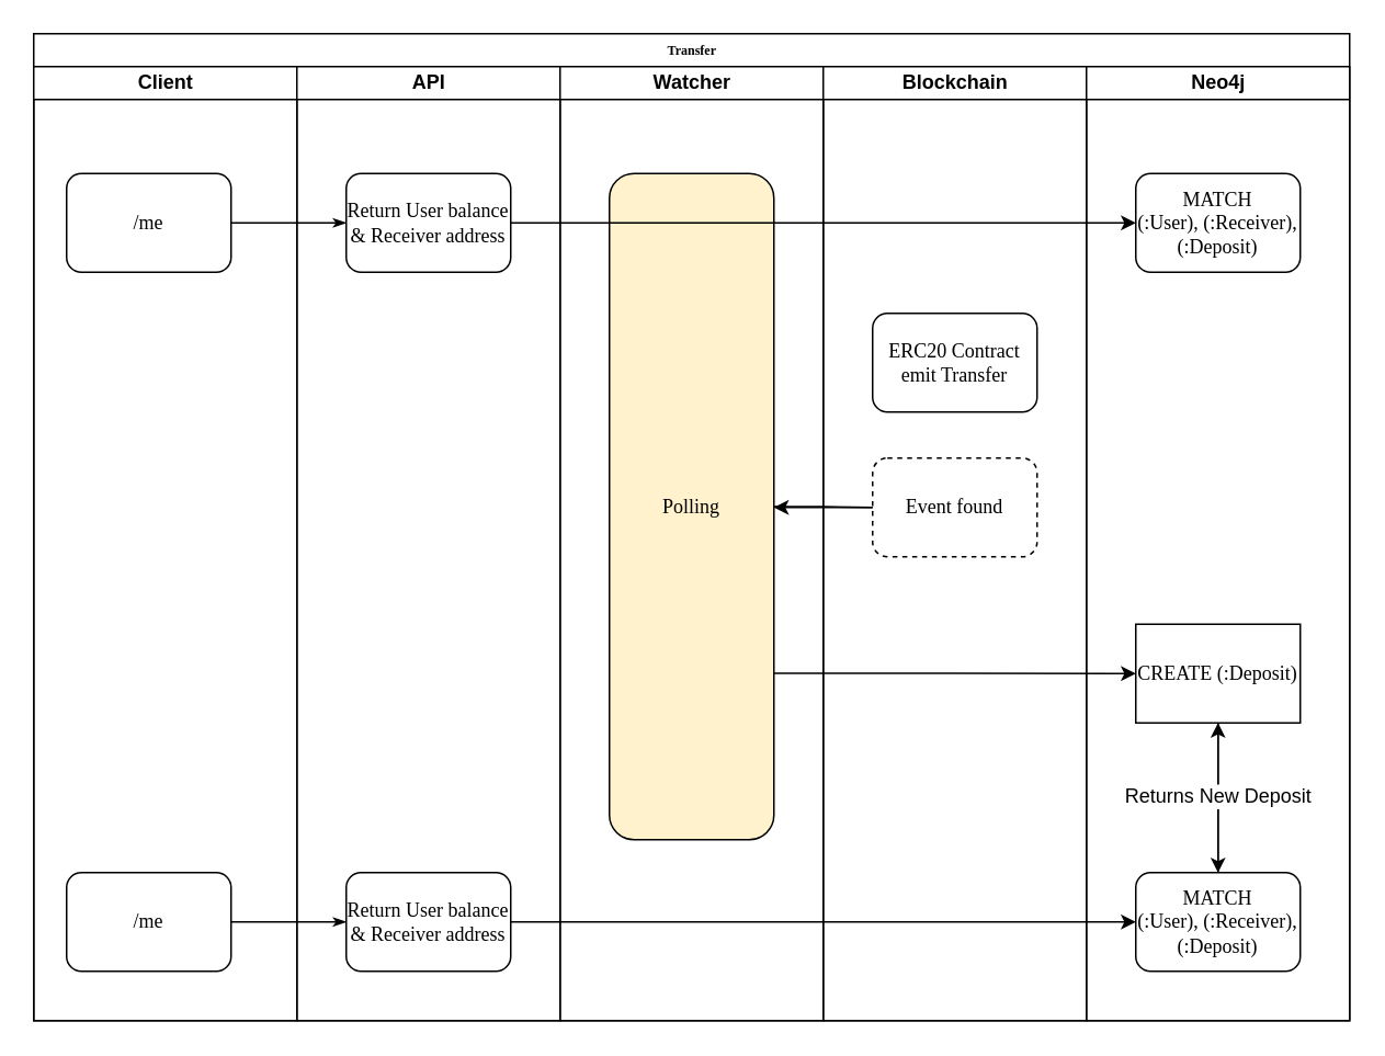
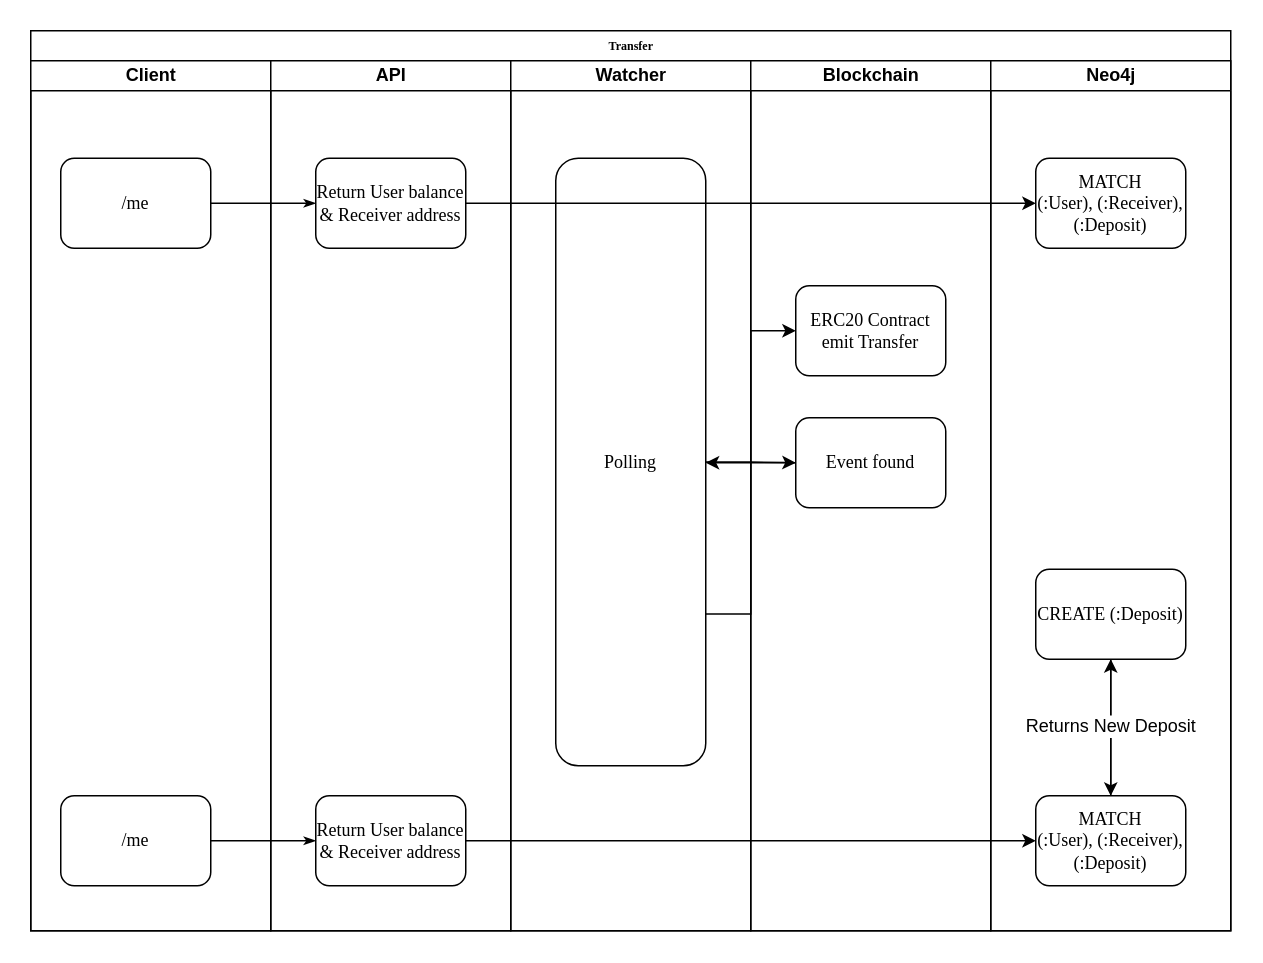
- <mxCell id="11" value="&lt;font style=&quot;font-size: 12px&quot;&gt;Polling&lt;/font&gt;" style="rounded=1;whiteSpace=wrap;html=1;shadow=0;labelBackgroundColor=none;strokeWidth=1;fontFamily=Verdana;fontSize=8;align=center;fillColor=#fff2cc;" vertex="1" parent="10"><mxGeometry x="30" y="65" width="100" height="405" as="geometry" /></mxCell>
+ <mxCell id="11" value="&lt;font style=&quot;font-size: 12px&quot;&gt;Polling&lt;/font&gt;" style="rounded=1;whiteSpace=wrap;html=1;shadow=0;labelBackgroundColor=none;strokeWidth=1;fontFamily=Verdana;fontSize=8;align=center;" vertex="1" parent="10"><mxGeometry x="30" y="65" width="100" height="405" as="geometry" /></mxCell>
- <mxCell id="25" style="edgeStyle=orthogonalEdgeStyle;rounded=0;orthogonalLoop=1;jettySize=auto;html=1;exitX=1;exitY=0.5;exitDx=0;exitDy=0;entryX=0;entryY=0.5;entryDx=0;entryDy=0;fontSize=12;endArrow=none;" edge="1" parent="2" source="11" target="17"><mxGeometry relative="1" as="geometry" /></mxCell>
+ <mxCell id="25" style="edgeStyle=orthogonalEdgeStyle;rounded=0;orthogonalLoop=1;jettySize=auto;html=1;exitX=1;exitY=0.5;exitDx=0;exitDy=0;entryX=0;entryY=0.5;entryDx=0;entryDy=0;fontSize=12;" edge="1" parent="2" source="11" target="17"><mxGeometry relative="1" as="geometry" /></mxCell>
- <mxCell id="17" value="Event found" style="rounded=1;whiteSpace=wrap;html=1;shadow=0;labelBackgroundColor=none;strokeWidth=1;fontFamily=Verdana;fontSize=12;align=center;dashed=1;" vertex="1" parent="13"><mxGeometry x="30" y="238" width="100" height="60" as="geometry" /></mxCell>
+ <mxCell id="17" value="Event found" style="rounded=1;whiteSpace=wrap;html=1;shadow=0;labelBackgroundColor=none;strokeWidth=1;fontFamily=Verdana;fontSize=12;align=center;" vertex="1" parent="13"><mxGeometry x="30" y="238" width="100" height="60" as="geometry" /></mxCell>
- <mxCell id="26" style="edgeStyle=orthogonalEdgeStyle;rounded=0;orthogonalLoop=1;jettySize=auto;html=1;exitX=1;exitY=0.75;exitDx=0;exitDy=0;entryX=0;entryY=0.5;entryDx=0;entryDy=0;fontSize=12;" edge="1" parent="2" source="11" target="21"><mxGeometry relative="1" as="geometry" /></mxCell>
+ <mxCell id="26" style="edgeStyle=orthogonalEdgeStyle;rounded=0;orthogonalLoop=1;jettySize=auto;html=1;exitX=1;exitY=0.75;exitDx=0;exitDy=0;fontSize=12;" edge="1" parent="2" source="11" target="16"><mxGeometry relative="1" as="geometry" /></mxCell>
- <mxCell id="21" value="&lt;font style=&quot;font-size: 12px&quot;&gt;CREATE (:Deposit)&lt;/font&gt;" style="whiteSpace=wrap;html=1;shadow=0;labelBackgroundColor=none;strokeWidth=1;fontFamily=Verdana;fontSize=8;align=center;rounded=0;" vertex="1" parent="18"><mxGeometry x="30" y="339" width="100" height="60" as="geometry" /></mxCell>
+ <mxCell id="21" value="&lt;font style=&quot;font-size: 12px&quot;&gt;CREATE (:Deposit)&lt;/font&gt;" style="rounded=1;whiteSpace=wrap;html=1;shadow=0;labelBackgroundColor=none;strokeWidth=1;fontFamily=Verdana;fontSize=8;align=center;" vertex="1" parent="18"><mxGeometry x="30" y="339" width="100" height="60" as="geometry" /></mxCell>
